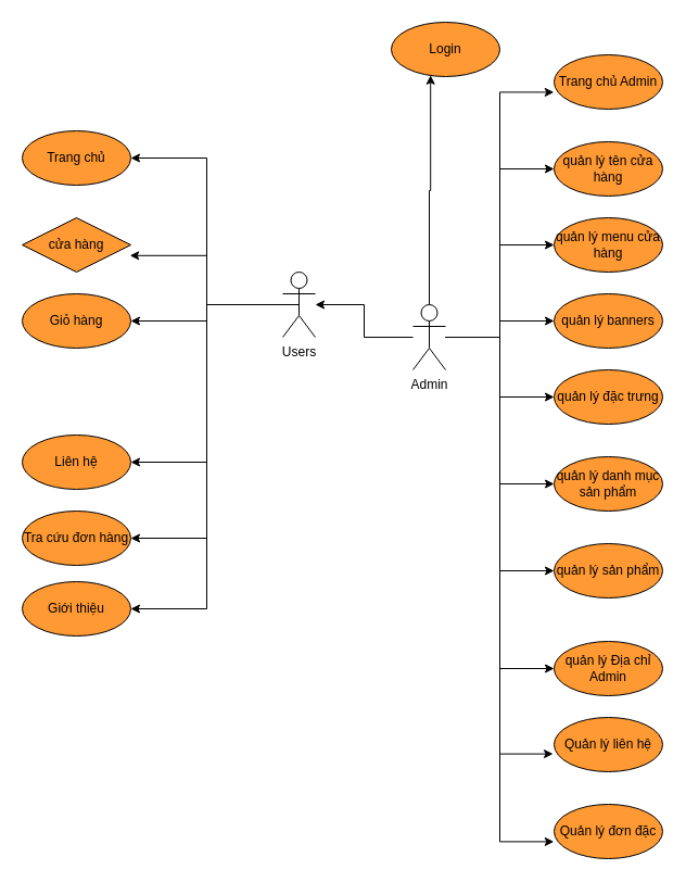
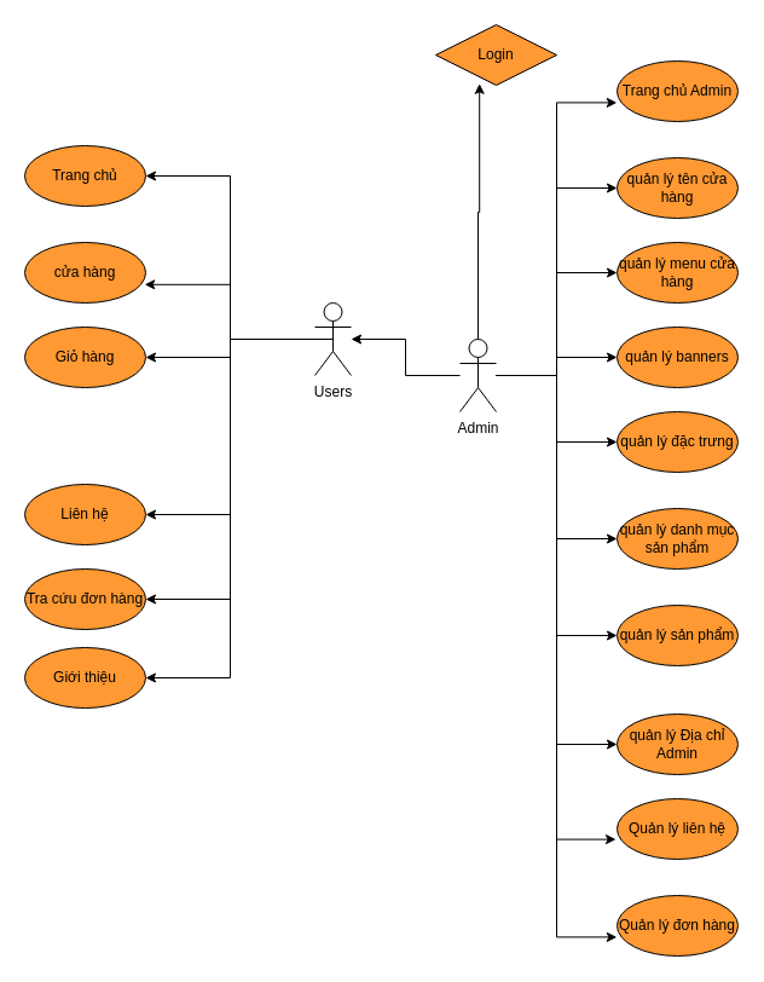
- <mxCell id="23" value="Login" style="ellipse;whiteSpace=wrap;html=1;fillColor=#FF9933;" parent="1" vertex="1"><mxGeometry x="360" y="20" width="100" height="50" as="geometry" /></mxCell>
+ <mxCell id="23" value="Login" style="rhombus;whiteSpace=wrap;html=1;fillColor=#FF9933;" parent="1" vertex="1"><mxGeometry x="360" y="20" width="100" height="50" as="geometry" /></mxCell>
- <mxCell id="9" value="cửa hàng" style="rhombus;whiteSpace=wrap;html=1;fillColor=#FF9933;" parent="1" vertex="1"><mxGeometry x="20" y="200" width="100" height="50" as="geometry" /></mxCell>
+ <mxCell id="9" value="cửa hàng" style="ellipse;whiteSpace=wrap;html=1;fillColor=#FF9933;" parent="1" vertex="1"><mxGeometry x="20" y="200" width="100" height="50" as="geometry" /></mxCell>
- <mxCell id="31" value="Quản lý đơn đặc" style="ellipse;whiteSpace=wrap;html=1;fillColor=#FF9933;" parent="1" vertex="1"><mxGeometry x="510" y="740" width="100" height="50" as="geometry" /></mxCell>
+ <mxCell id="31" value="Quản lý đơn hàng" style="ellipse;whiteSpace=wrap;html=1;fillColor=#FF9933;" parent="1" vertex="1"><mxGeometry x="510" y="740" width="100" height="50" as="geometry" /></mxCell>
